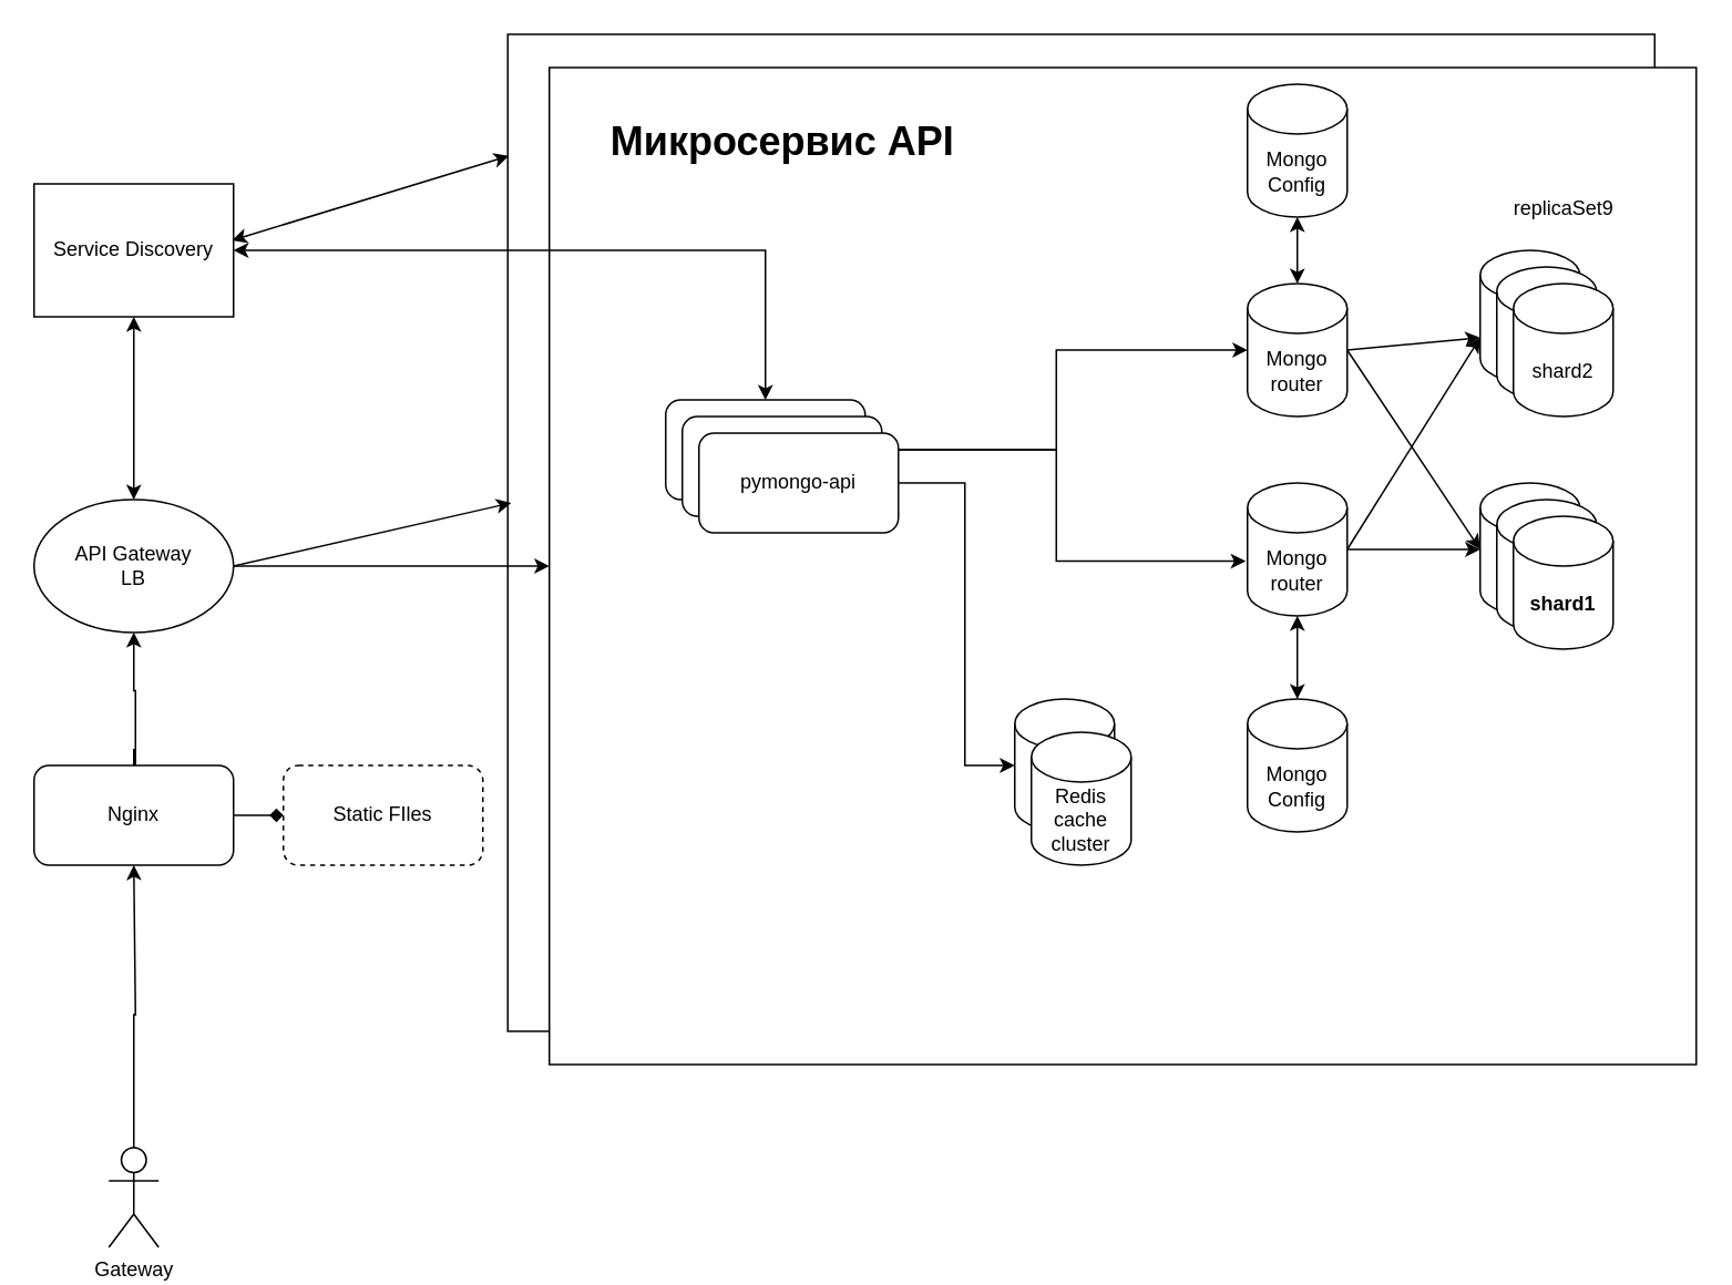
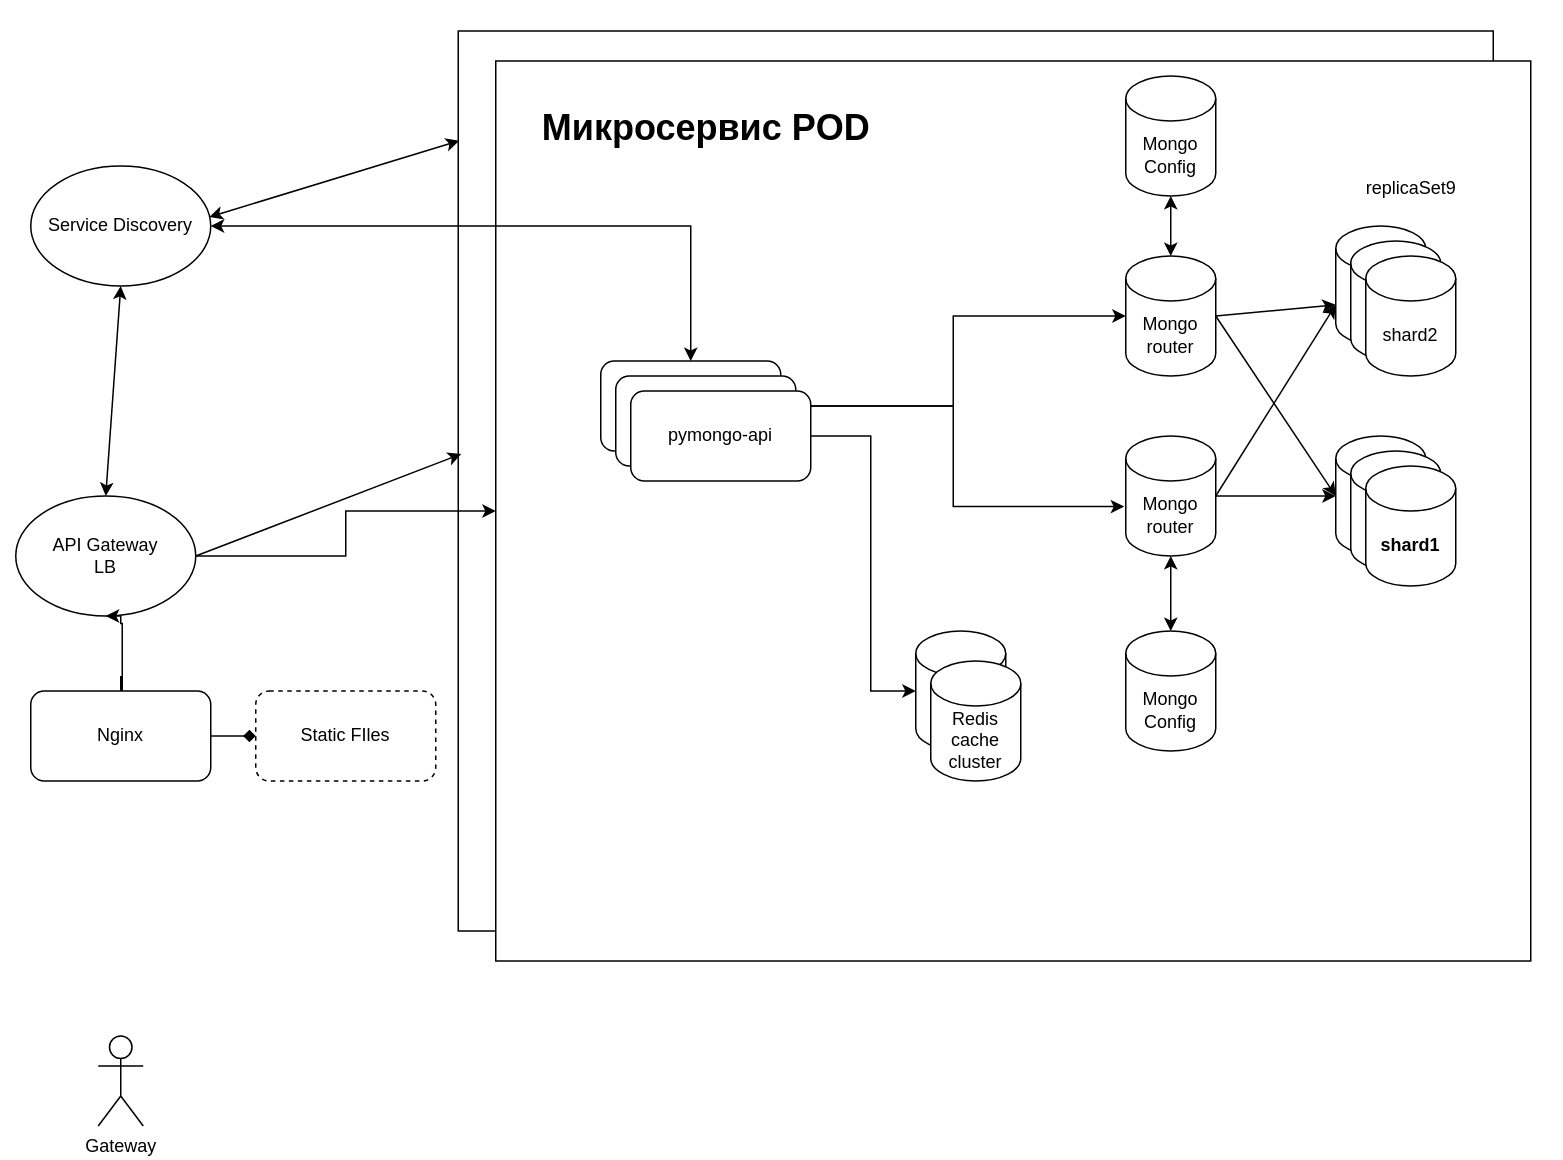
- <mxCell id="29" value="Микросервис API" style="text;strokeColor=none;fillColor=none;html=1;fontSize=24;fontStyle=1;verticalAlign=middle;align=center;" parent="1" vertex="1"><mxGeometry x="350" y="60" width="240" height="50" as="geometry" /></mxCell>
+ <mxCell id="29" value="Микросервис POD" style="text;strokeColor=none;fillColor=none;html=1;fontSize=24;fontStyle=1;verticalAlign=middle;align=center;" parent="1" vertex="1"><mxGeometry x="350" y="60" width="240" height="50" as="geometry" /></mxCell>
- <mxCell id="33" value="Service Discovery" style="whiteSpace=wrap;html=1;rounded=0;" parent="1" vertex="1"><mxGeometry x="20" y="110" width="120" height="80" as="geometry" /></mxCell>
+ <mxCell id="33" value="Service Discovery" style="ellipse;whiteSpace=wrap;html=1;" parent="1" vertex="1"><mxGeometry x="20" y="110" width="120" height="80" as="geometry" /></mxCell>
- <mxCell id="31" value="API Gateway&lt;div&gt;LB&lt;/div&gt;" style="ellipse;whiteSpace=wrap;html=1;" parent="1" vertex="1"><mxGeometry x="20" y="300" width="120" height="80" as="geometry" /></mxCell>
+ <mxCell id="31" value="API Gateway&lt;div&gt;LB&lt;/div&gt;" style="ellipse;whiteSpace=wrap;html=1;" parent="1" vertex="1"><mxGeometry x="10" y="330" width="120" height="80" as="geometry" /></mxCell>
- <mxCell id="39" style="edgeStyle=orthogonalEdgeStyle;rounded=0;orthogonalLoop=1;jettySize=auto;html=1;exitX=0.5;exitY=0;exitDx=0;exitDy=0;exitPerimeter=0;entryX=0.5;entryY=1;entryDx=0;entryDy=0;" parent="1" source="40" target="42" edge="1"><mxGeometry relative="1" as="geometry"><mxPoint x="80" y="530" as="targetPoint" /><Array as="points"><mxPoint x="80" y="610" /><mxPoint x="81" y="610" /></Array></mxGeometry></mxCell>
